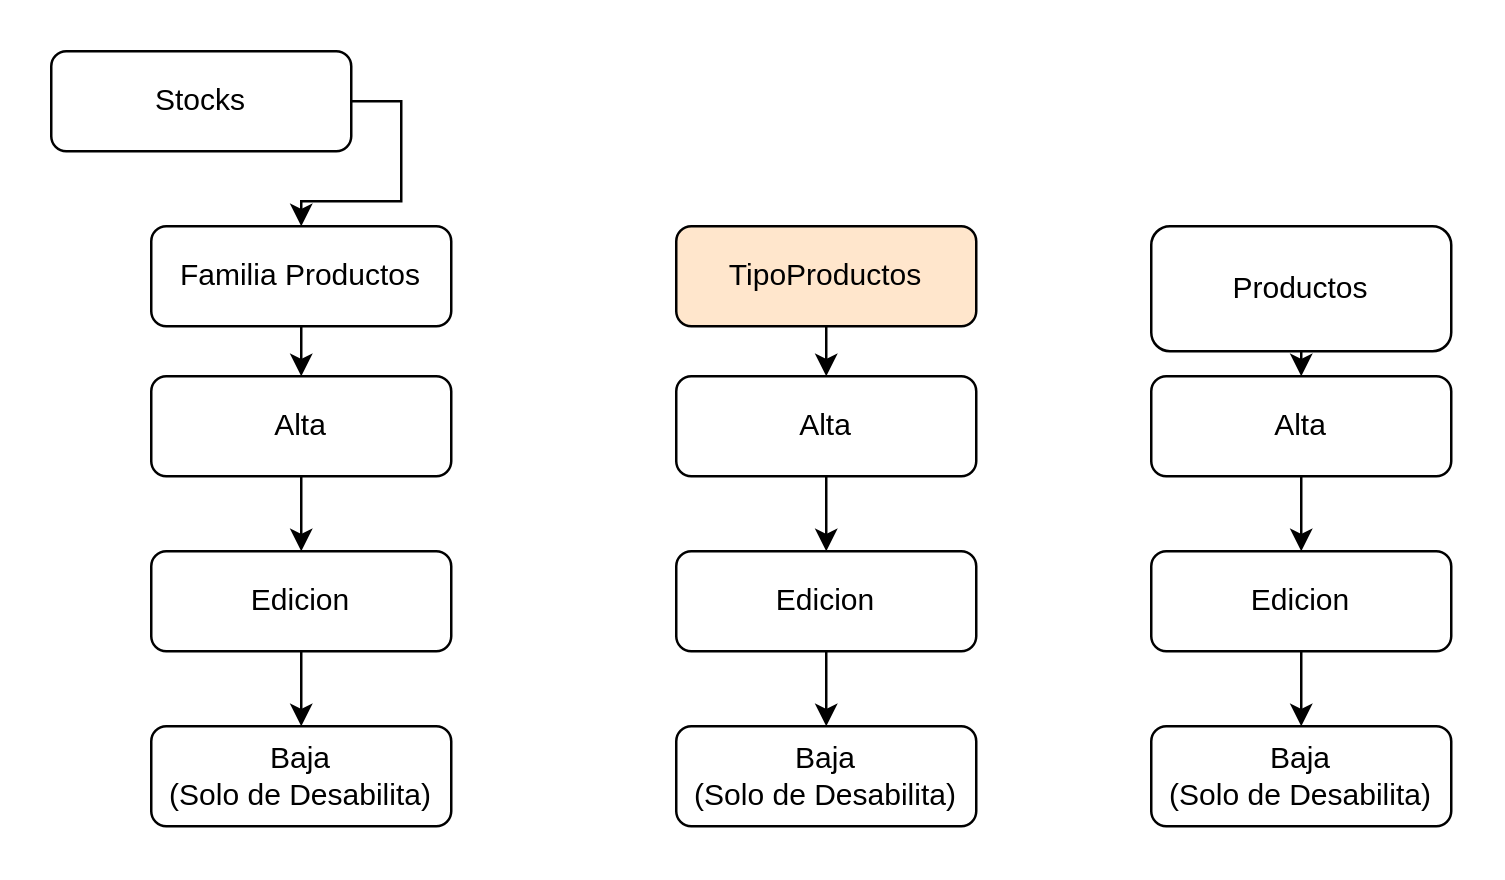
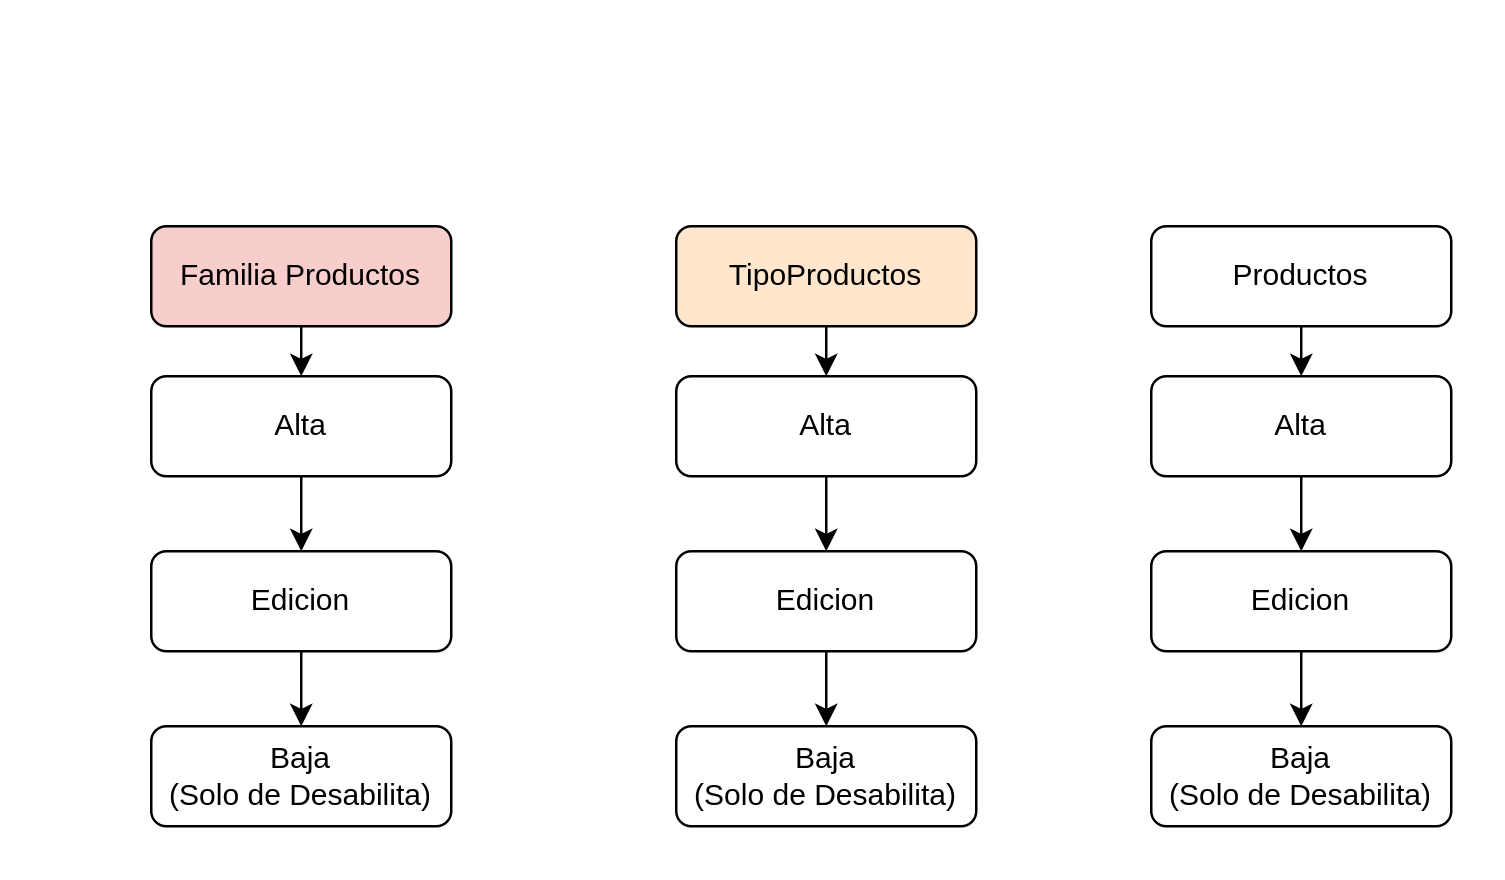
- <mxCell id="3" value="Stocks" style="rounded=1;whiteSpace=wrap;html=1;fontSize=12;glass=0;strokeWidth=1;shadow=0;" parent="1" vertex="1"><mxGeometry x="20" y="20" width="120" height="40" as="geometry" /></mxCell>
- <mxCell id="2" style="edgeStyle=orthogonalEdgeStyle;rounded=0;orthogonalLoop=1;jettySize=auto;html=1;exitX=1;exitY=0.5;exitDx=0;exitDy=0;entryX=0.5;entryY=0;entryDx=0;entryDy=0;" parent="1" source="3" target="5" edge="1"><mxGeometry relative="1" as="geometry" /></mxCell>
- <mxCell id="5" value="Familia Productos" style="rounded=1;whiteSpace=wrap;html=1;" parent="1" vertex="1"><mxGeometry x="60" y="90" width="120" height="40" as="geometry" /></mxCell>
+ <mxCell id="5" value="Familia Productos" style="rounded=1;whiteSpace=wrap;html=1;fillColor=#f8cecc;" parent="1" vertex="1"><mxGeometry x="60" y="90" width="120" height="40" as="geometry" /></mxCell>
- <mxCell id="9" value="Productos" style="rounded=1;whiteSpace=wrap;html=1;" parent="1" vertex="1"><mxGeometry x="460" y="90" width="120" height="50" as="geometry" /></mxCell>
+ <mxCell id="9" value="Productos" style="rounded=1;whiteSpace=wrap;html=1;" parent="1" vertex="1"><mxGeometry x="460" y="90" width="120" height="40" as="geometry" /></mxCell>
